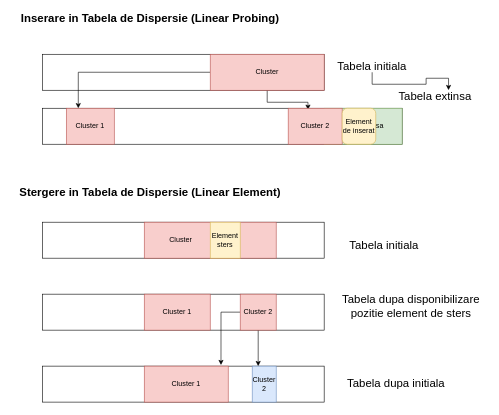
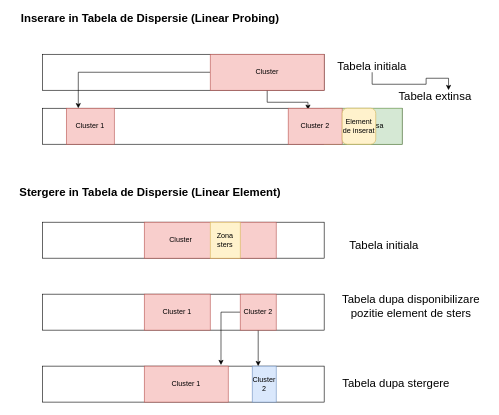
- <mxCell id="19" value="Element sters" style="rounded=0;whiteSpace=wrap;html=1;fillColor=#fff2cc;strokeColor=#d6b656;" vertex="1" parent="1"><mxGeometry x="350" y="370" width="50" height="60" as="geometry" /></mxCell>
+ <mxCell id="19" value="Zona sters" style="rounded=0;whiteSpace=wrap;html=1;fillColor=#fff2cc;strokeColor=#d6b656;" vertex="1" parent="1"><mxGeometry x="350" y="370" width="50" height="60" as="geometry" /></mxCell>
- <mxCell id="17" value="Tabela dupa initiala" style="text;html=1;strokeColor=none;fillColor=none;align=center;verticalAlign=middle;whiteSpace=wrap;rounded=0;fontSize=19;" vertex="1" parent="1"><mxGeometry x="560" y="630" width="200" height="20" as="geometry" /></mxCell>
+ <mxCell id="17" value="Tabela dupa stergere" style="text;html=1;strokeColor=none;fillColor=none;align=center;verticalAlign=middle;whiteSpace=wrap;rounded=0;fontSize=19;" vertex="1" parent="1"><mxGeometry x="560" y="630" width="200" height="20" as="geometry" /></mxCell>
